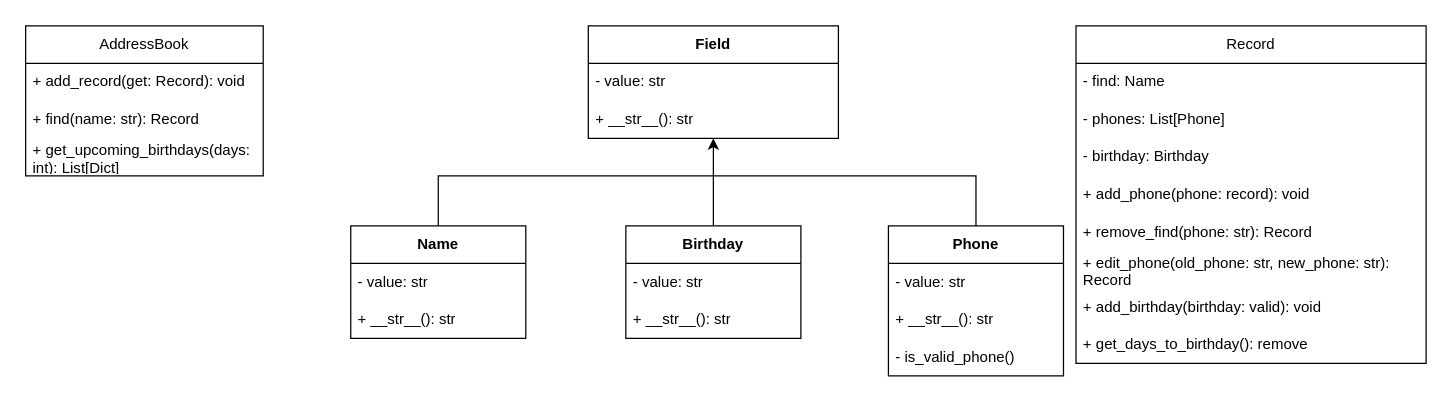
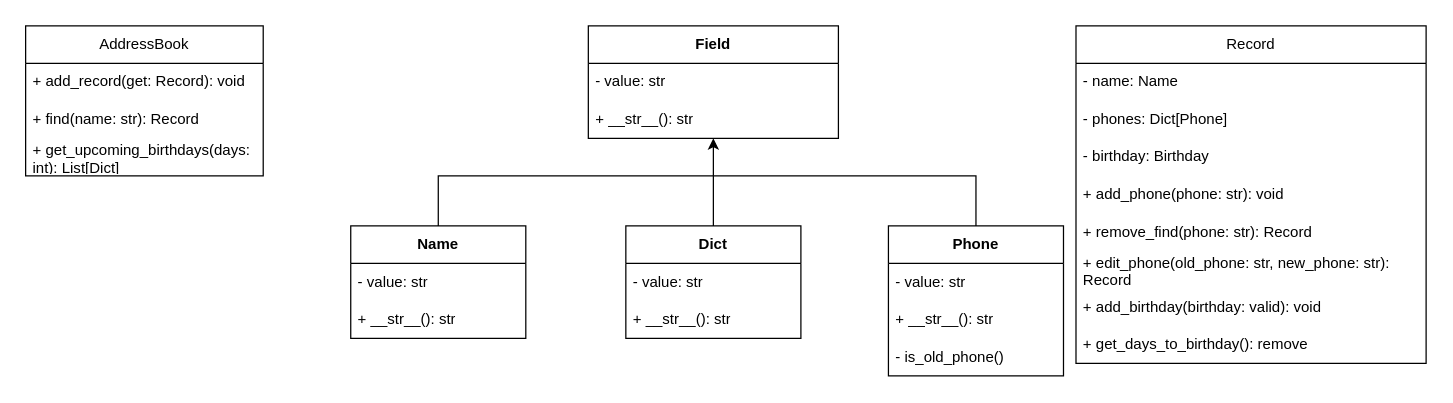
- <mxCell id="23" value="- find: Name" style="text;strokeColor=none;fillColor=none;align=left;verticalAlign=middle;spacingLeft=4;spacingRight=4;overflow=hidden;points=[[0,0.5],[1,0.5]];portConstraint=eastwest;rotatable=0;whiteSpace=wrap;html=1;" vertex="1" parent="22"><mxGeometry y="30" width="280" height="30" as="geometry" /></mxCell>
+ <mxCell id="23" value="- name: Name" style="text;strokeColor=none;fillColor=none;align=left;verticalAlign=middle;spacingLeft=4;spacingRight=4;overflow=hidden;points=[[0,0.5],[1,0.5]];portConstraint=eastwest;rotatable=0;whiteSpace=wrap;html=1;" vertex="1" parent="22"><mxGeometry y="30" width="280" height="30" as="geometry" /></mxCell>
- <mxCell id="24" value="- phones: List[Phone]" style="text;strokeColor=none;fillColor=none;align=left;verticalAlign=middle;spacingLeft=4;spacingRight=4;overflow=hidden;points=[[0,0.5],[1,0.5]];portConstraint=eastwest;rotatable=0;whiteSpace=wrap;html=1;" vertex="1" parent="22"><mxGeometry y="60" width="280" height="30" as="geometry" /></mxCell>
+ <mxCell id="24" value="- phones: Dict[Phone]" style="text;strokeColor=none;fillColor=none;align=left;verticalAlign=middle;spacingLeft=4;spacingRight=4;overflow=hidden;points=[[0,0.5],[1,0.5]];portConstraint=eastwest;rotatable=0;whiteSpace=wrap;html=1;" vertex="1" parent="22"><mxGeometry y="60" width="280" height="30" as="geometry" /></mxCell>
- <mxCell id="26" value="+ add_phone(phone: record): void" style="text;strokeColor=none;fillColor=none;align=left;verticalAlign=middle;spacingLeft=4;spacingRight=4;overflow=hidden;points=[[0,0.5],[1,0.5]];portConstraint=eastwest;rotatable=0;whiteSpace=wrap;html=1;" vertex="1" parent="22"><mxGeometry y="120" width="280" height="30" as="geometry" /></mxCell>
+ <mxCell id="26" value="+ add_phone(phone: str): void" style="text;strokeColor=none;fillColor=none;align=left;verticalAlign=middle;spacingLeft=4;spacingRight=4;overflow=hidden;points=[[0,0.5],[1,0.5]];portConstraint=eastwest;rotatable=0;whiteSpace=wrap;html=1;" vertex="1" parent="22"><mxGeometry y="120" width="280" height="30" as="geometry" /></mxCell>
- <mxCell id="12" value="&lt;b&gt;Birthday&lt;/b&gt;" style="swimlane;fontStyle=0;childLayout=stackLayout;horizontal=1;startSize=30;horizontalStack=0;resizeParent=1;resizeParentMax=0;resizeLast=0;collapsible=1;marginBottom=0;whiteSpace=wrap;html=1;" vertex="1" parent="1"><mxGeometry x="500" y="180" width="140" height="90" as="geometry" /></mxCell>
+ <mxCell id="12" value="&lt;b&gt;Dict&lt;/b&gt;" style="swimlane;fontStyle=0;childLayout=stackLayout;horizontal=1;startSize=30;horizontalStack=0;resizeParent=1;resizeParentMax=0;resizeLast=0;collapsible=1;marginBottom=0;whiteSpace=wrap;html=1;" vertex="1" parent="1"><mxGeometry x="500" y="180" width="140" height="90" as="geometry" /></mxCell>
- <mxCell id="11" value="-&amp;nbsp;is_valid_phone()" style="text;strokeColor=none;fillColor=none;align=left;verticalAlign=middle;spacingLeft=4;spacingRight=4;overflow=hidden;points=[[0,0.5],[1,0.5]];portConstraint=eastwest;rotatable=0;whiteSpace=wrap;html=1;" vertex="1" parent="8"><mxGeometry y="90" width="140" height="30" as="geometry" /></mxCell>
+ <mxCell id="11" value="-&amp;nbsp;is_old_phone()" style="text;strokeColor=none;fillColor=none;align=left;verticalAlign=middle;spacingLeft=4;spacingRight=4;overflow=hidden;points=[[0,0.5],[1,0.5]];portConstraint=eastwest;rotatable=0;whiteSpace=wrap;html=1;" vertex="1" parent="8"><mxGeometry y="90" width="140" height="30" as="geometry" /></mxCell>
